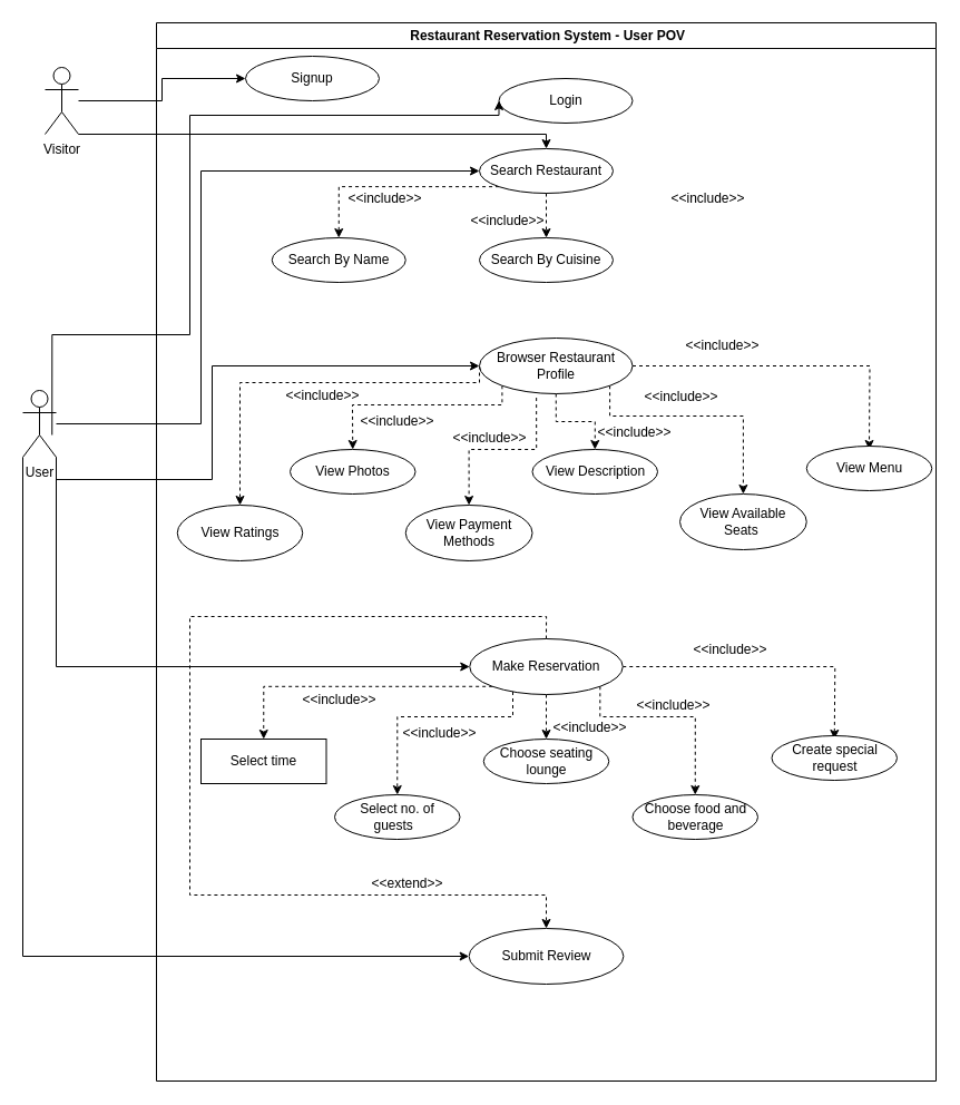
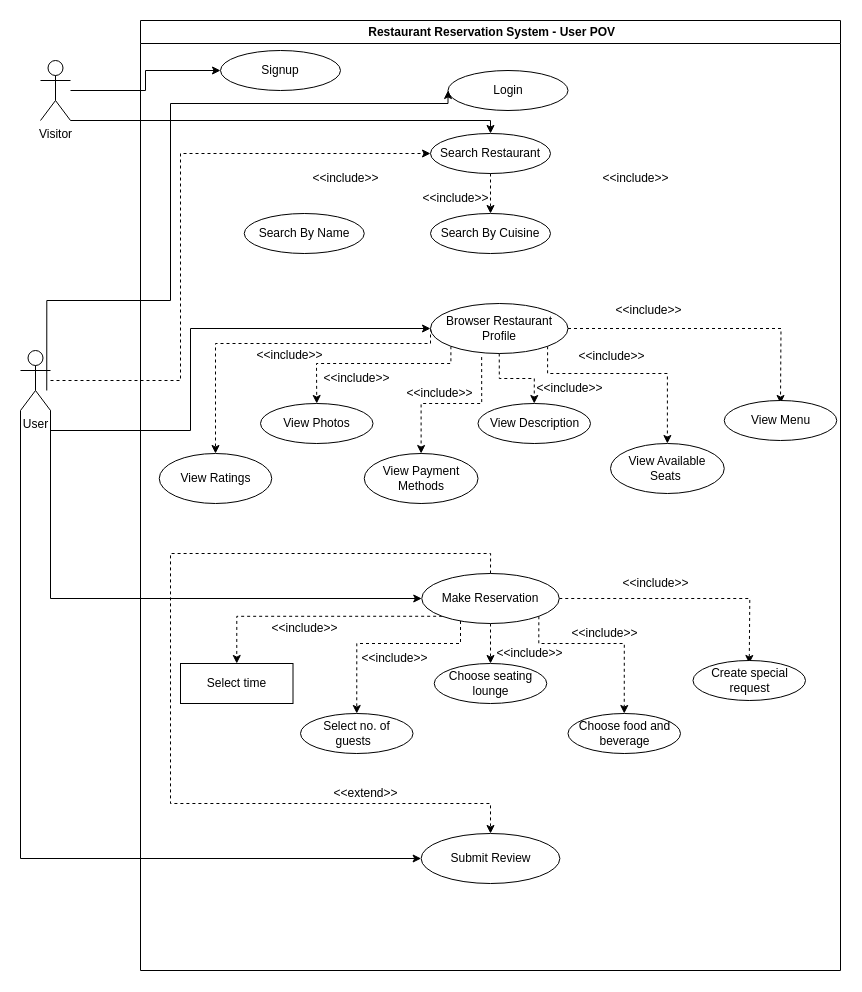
- <mxCell id="4" style="edgeStyle=orthogonalEdgeStyle;rounded=0;orthogonalLoop=1;jettySize=auto;html=1;exitX=0;exitY=1;exitDx=0;exitDy=0;entryX=0.5;entryY=0;entryDx=0;entryDy=0;dashed=1;" parent="2" source="5" target="6" edge="1"><mxGeometry relative="1" as="geometry" /></mxCell>
- <mxCell id="50" style="edgeStyle=orthogonalEdgeStyle;rounded=0;orthogonalLoop=1;jettySize=auto;html=1;entryX=0;entryY=0.5;entryDx=0;entryDy=0;" parent="1" source="54" target="5" edge="1"><mxGeometry relative="1" as="geometry"><Array as="points"><mxPoint x="180" y="380" /><mxPoint x="180" y="153" /></Array></mxGeometry></mxCell>
+ <mxCell id="50" style="edgeStyle=orthogonalEdgeStyle;rounded=0;orthogonalLoop=1;jettySize=auto;html=1;entryX=0;entryY=0.5;entryDx=0;entryDy=0;dashed=1;" parent="1" source="54" target="5" edge="1"><mxGeometry relative="1" as="geometry"><Array as="points"><mxPoint x="180" y="380" /><mxPoint x="180" y="153" /></Array></mxGeometry></mxCell>
